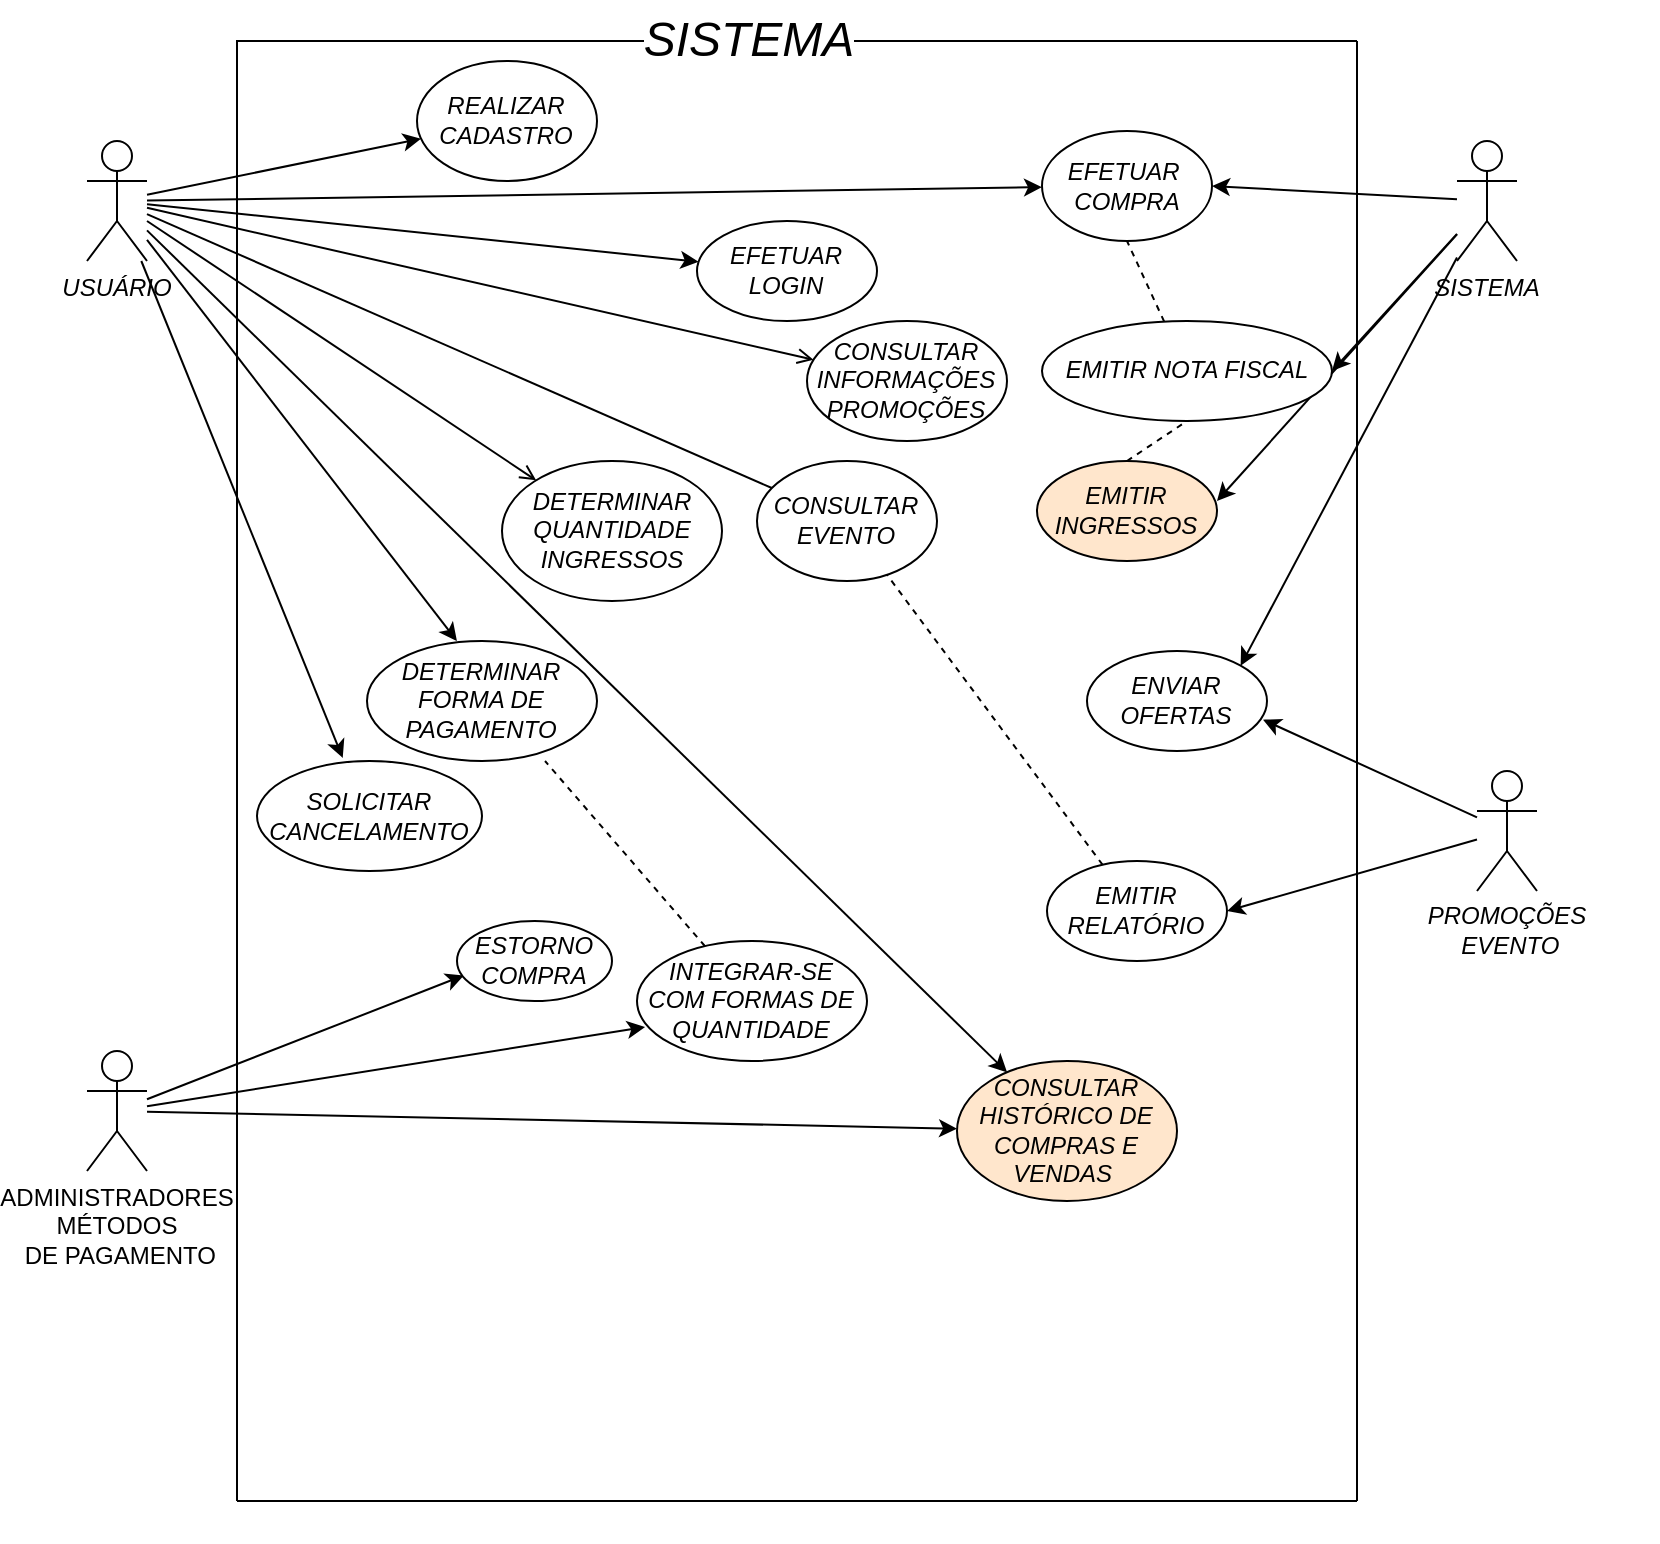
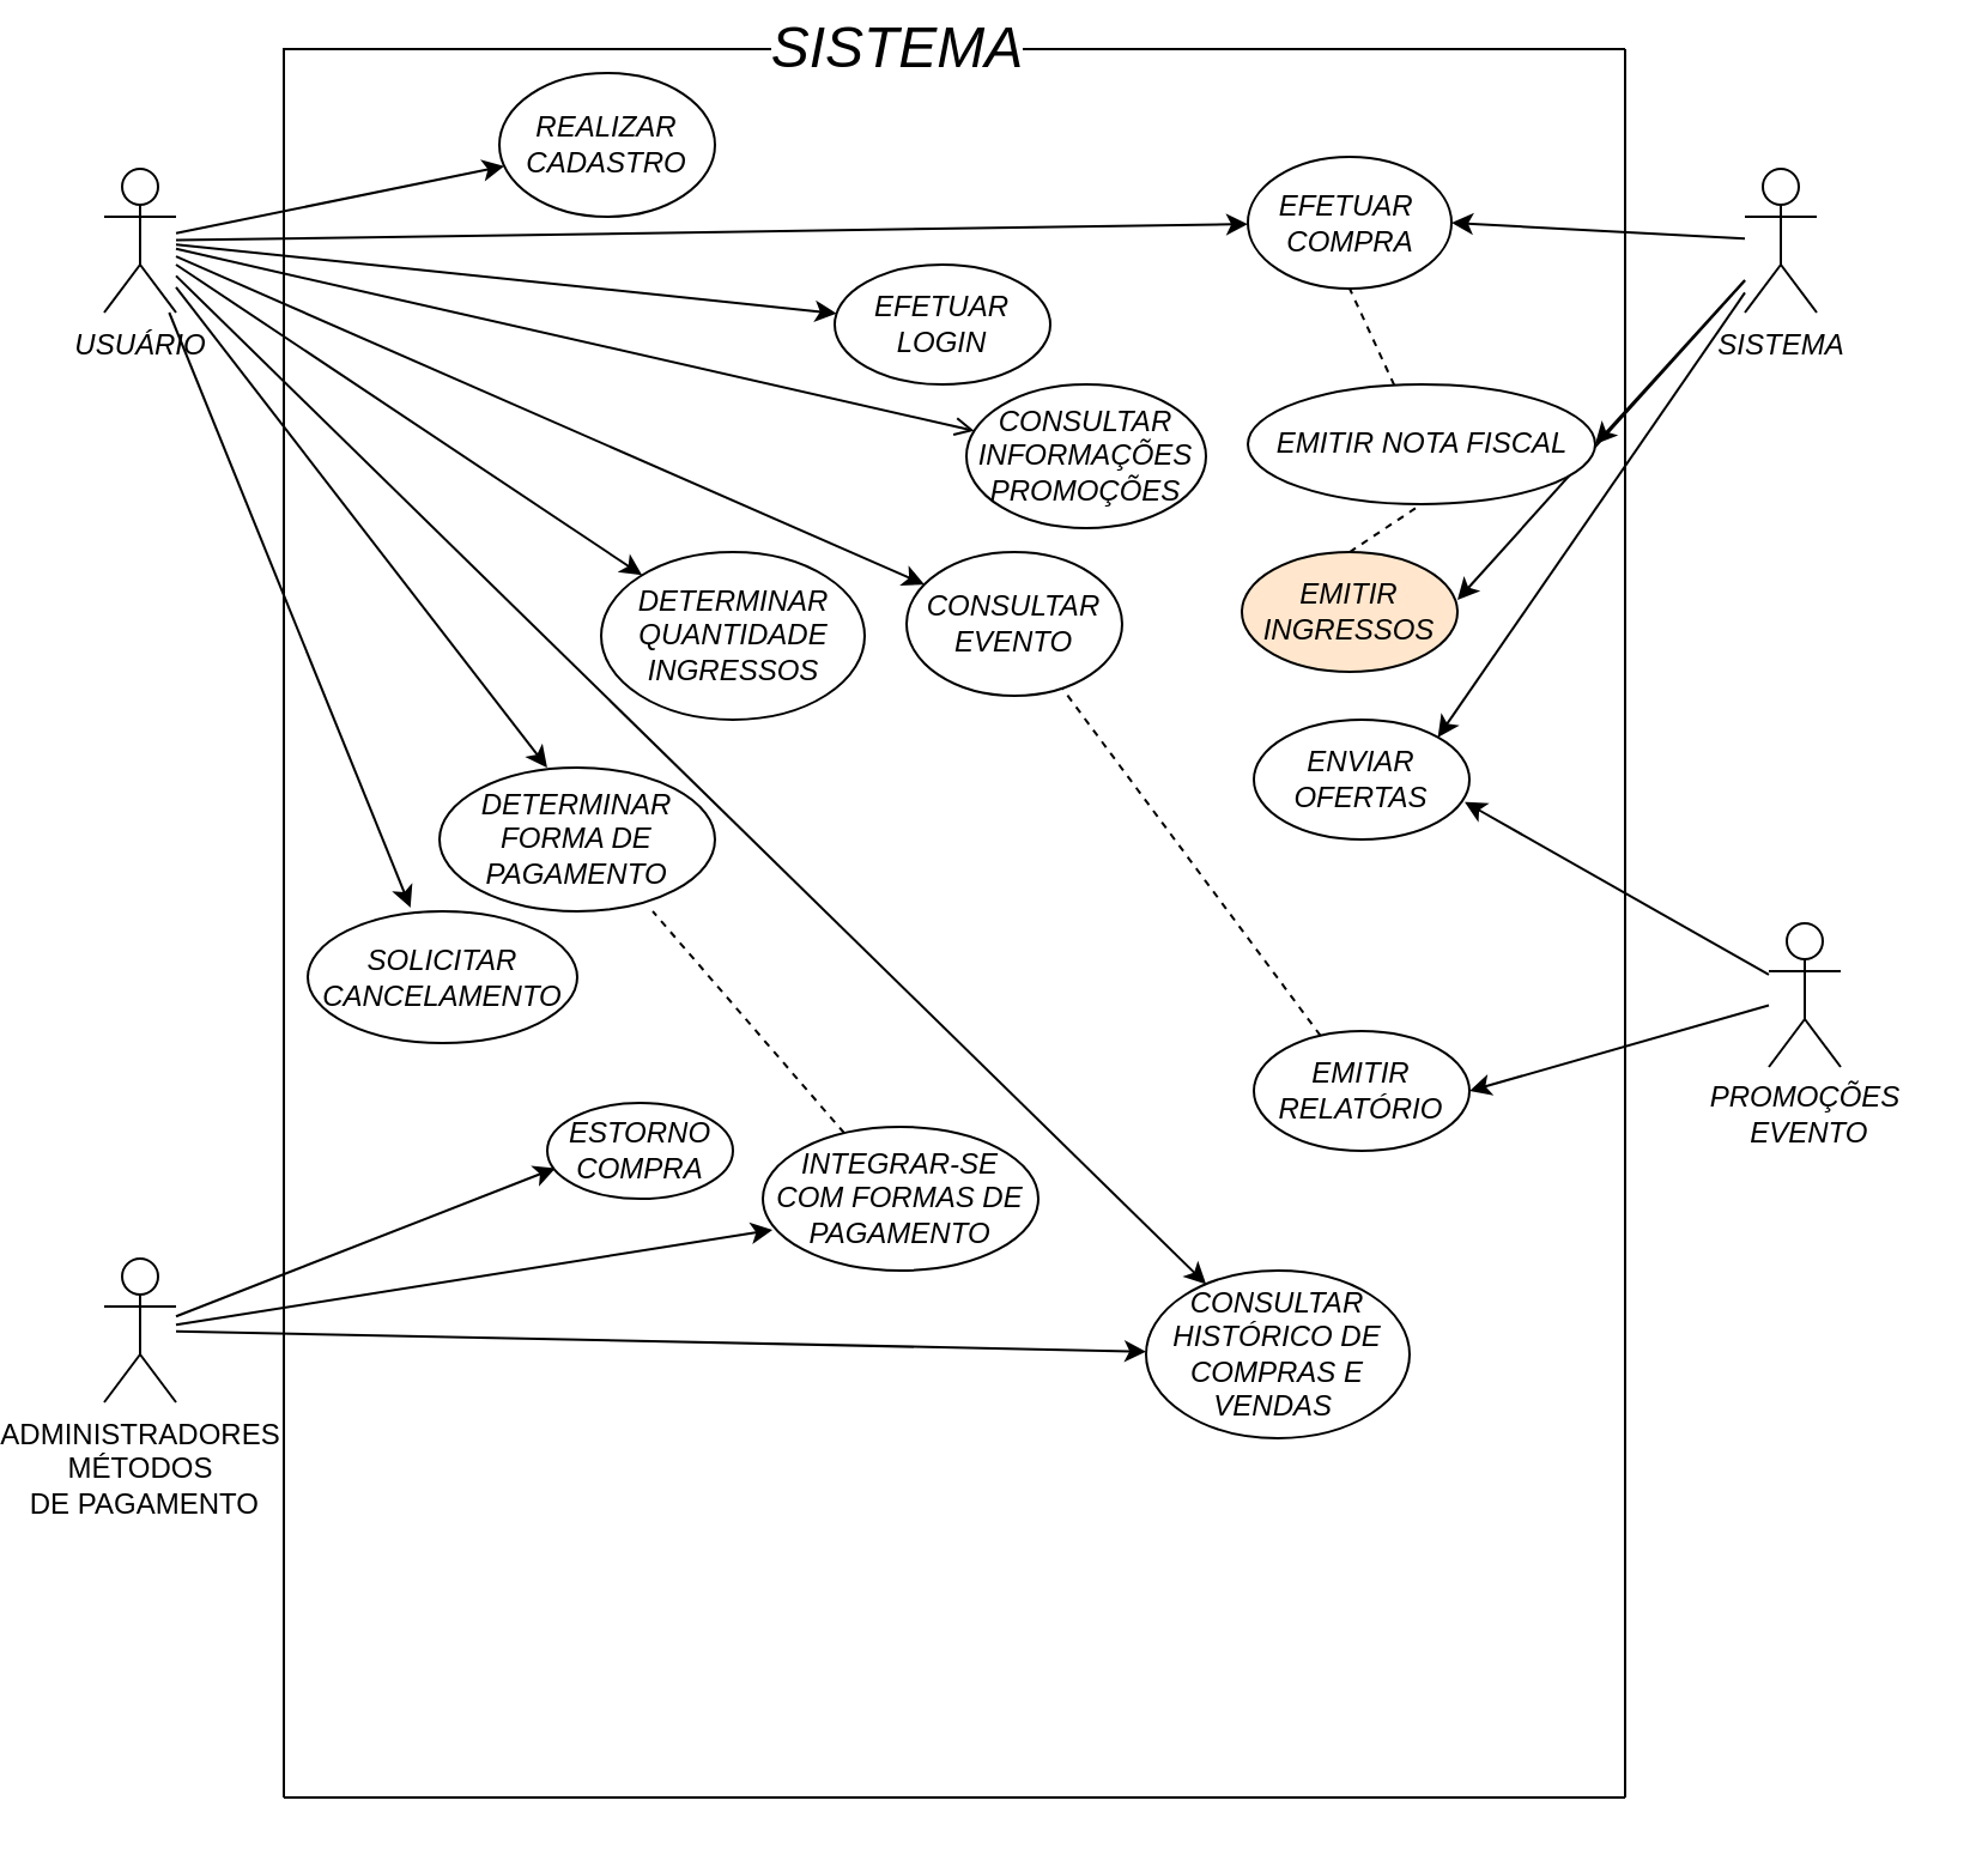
- <mxCell id="6" style="edgeStyle=none;rounded=0;orthogonalLoop=1;jettySize=auto;html=1;fontSize=24;endArrow=open;" parent="1" source="10" target="28" edge="1"><mxGeometry relative="1" as="geometry" /></mxCell>
+ <mxCell id="6" style="edgeStyle=none;rounded=0;orthogonalLoop=1;jettySize=auto;html=1;fontSize=24;" parent="1" source="10" target="28" edge="1"><mxGeometry relative="1" as="geometry" /></mxCell>
- <mxCell id="4" style="edgeStyle=none;rounded=0;orthogonalLoop=1;jettySize=auto;html=1;fontSize=24;endArrow=none;" parent="1" source="10" target="26" edge="1"><mxGeometry relative="1" as="geometry" /></mxCell>
+ <mxCell id="4" style="edgeStyle=none;rounded=0;orthogonalLoop=1;jettySize=auto;html=1;fontSize=24;" parent="1" source="10" target="26" edge="1"><mxGeometry relative="1" as="geometry" /></mxCell>
- <mxCell id="38" value="&lt;i&gt;ENVIAR OFERTAS&lt;/i&gt;" style="ellipse;whiteSpace=wrap;html=1;fillColor=#FFFFFF;" parent="1" vertex="1"><mxGeometry x="520" y="325" width="90" height="50" as="geometry" /></mxCell>
+ <mxCell id="38" value="&lt;i&gt;ENVIAR OFERTAS&lt;/i&gt;" style="ellipse;whiteSpace=wrap;html=1;fillColor=#FFFFFF;" parent="1" vertex="1"><mxGeometry x="500" y="300" width="90" height="50" as="geometry" /></mxCell>
- <mxCell id="44" value="&lt;i&gt;INTEGRAR-SE COM FORMAS DE QUANTIDADE&lt;/i&gt;" style="ellipse;whiteSpace=wrap;html=1;fillColor=#FFFFFF;" vertex="1" parent="1"><mxGeometry x="295" y="470" width="115" height="60" as="geometry" /></mxCell>
+ <mxCell id="44" value="&lt;i&gt;INTEGRAR-SE COM FORMAS DE PAGAMENTO&lt;/i&gt;" style="ellipse;whiteSpace=wrap;html=1;fillColor=#FFFFFF;" vertex="1" parent="1"><mxGeometry x="295" y="470" width="115" height="60" as="geometry" /></mxCell>
- <mxCell id="43" value="&lt;i&gt;CONSULTAR HISTÓRICO DE COMPRAS E VENDAS&amp;nbsp;&lt;/i&gt;" style="ellipse;whiteSpace=wrap;html=1;fillColor=#ffe6cc;" vertex="1" parent="1"><mxGeometry x="455" y="530" width="110" height="70" as="geometry" /></mxCell>
+ <mxCell id="43" value="&lt;i&gt;CONSULTAR HISTÓRICO DE COMPRAS E VENDAS&amp;nbsp;&lt;/i&gt;" style="ellipse;whiteSpace=wrap;html=1;fillColor=#FFFFFF;" vertex="1" parent="1"><mxGeometry x="455" y="530" width="110" height="70" as="geometry" /></mxCell>
